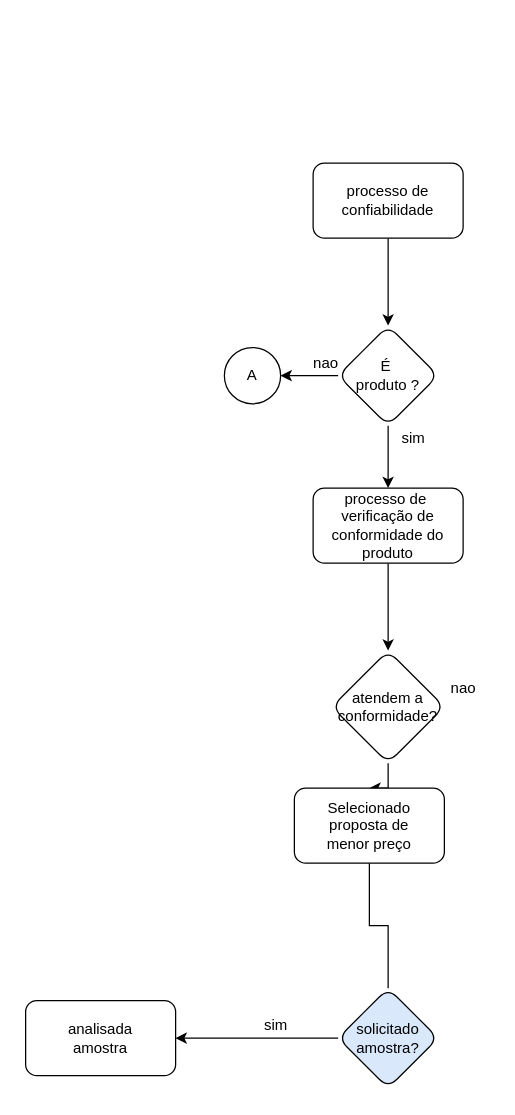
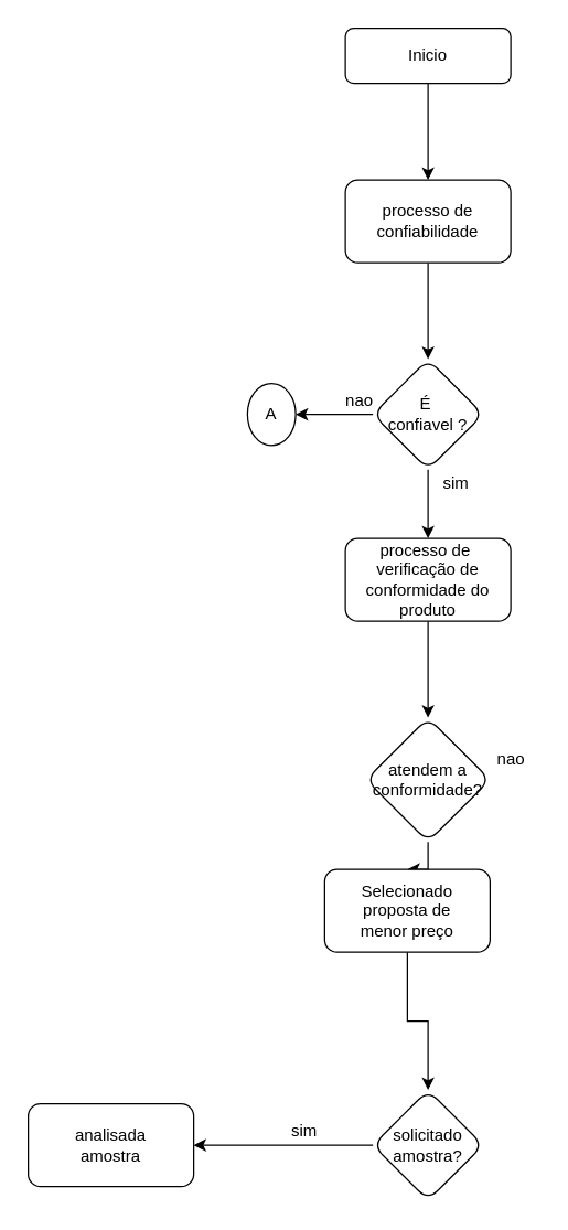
+ <mxCell id="3" value="Inicio" style="rounded=1;whiteSpace=wrap;html=1;" vertex="1" parent="1"><mxGeometry x="250" y="20" width="120" height="40" as="geometry" /></mxCell>
+ <mxCell id="2" value="" style="edgeStyle=orthogonalEdgeStyle;rounded=0;orthogonalLoop=1;jettySize=auto;html=1;" edge="1" parent="1" source="3" target="5"><mxGeometry relative="1" as="geometry" /></mxCell>
- <mxCell id="13" value="A" style="ellipse;whiteSpace=wrap;html=1;aspect=fixed;" vertex="1" parent="1"><mxGeometry x="179" y="277.5" width="45" height="45" as="geometry" /></mxCell>
+ <mxCell id="13" value="A" style="ellipse;whiteSpace=wrap;html=1;aspect=fixed;" vertex="1" parent="1"><mxGeometry x="179" y="277.5" width="35" height="45" as="geometry" /></mxCell>
- <mxCell id="8" value="É&amp;nbsp;&lt;br&gt;produto ?" style="rhombus;whiteSpace=wrap;html=1;rounded=1;" vertex="1" parent="1"><mxGeometry x="270" y="260" width="80" height="80" as="geometry" /></mxCell>
+ <mxCell id="8" value="É&amp;nbsp;&lt;br&gt;confiavel ?" style="rhombus;whiteSpace=wrap;html=1;rounded=1;" vertex="1" parent="1"><mxGeometry x="270" y="260" width="80" height="80" as="geometry" /></mxCell>
- <mxCell id="17" value="" style="edgeStyle=orthogonalEdgeStyle;rounded=0;orthogonalLoop=1;jettySize=auto;html=1;endArrow=none;" edge="1" parent="1" source="18" target="20"><mxGeometry relative="1" as="geometry" /></mxCell>
+ <mxCell id="17" value="" style="edgeStyle=orthogonalEdgeStyle;rounded=0;orthogonalLoop=1;jettySize=auto;html=1;" edge="1" parent="1" source="18" target="20"><mxGeometry relative="1" as="geometry" /></mxCell>
- <mxCell id="20" value="solicitado&lt;br&gt;amostra?" style="rhombus;whiteSpace=wrap;html=1;rounded=1;fillColor=#dae8fc;" vertex="1" parent="1"><mxGeometry x="270" y="790" width="80" height="80" as="geometry" /></mxCell>
+ <mxCell id="20" value="solicitado&lt;br&gt;amostra?" style="rhombus;whiteSpace=wrap;html=1;rounded=1;" vertex="1" parent="1"><mxGeometry x="270" y="790" width="80" height="80" as="geometry" /></mxCell>
